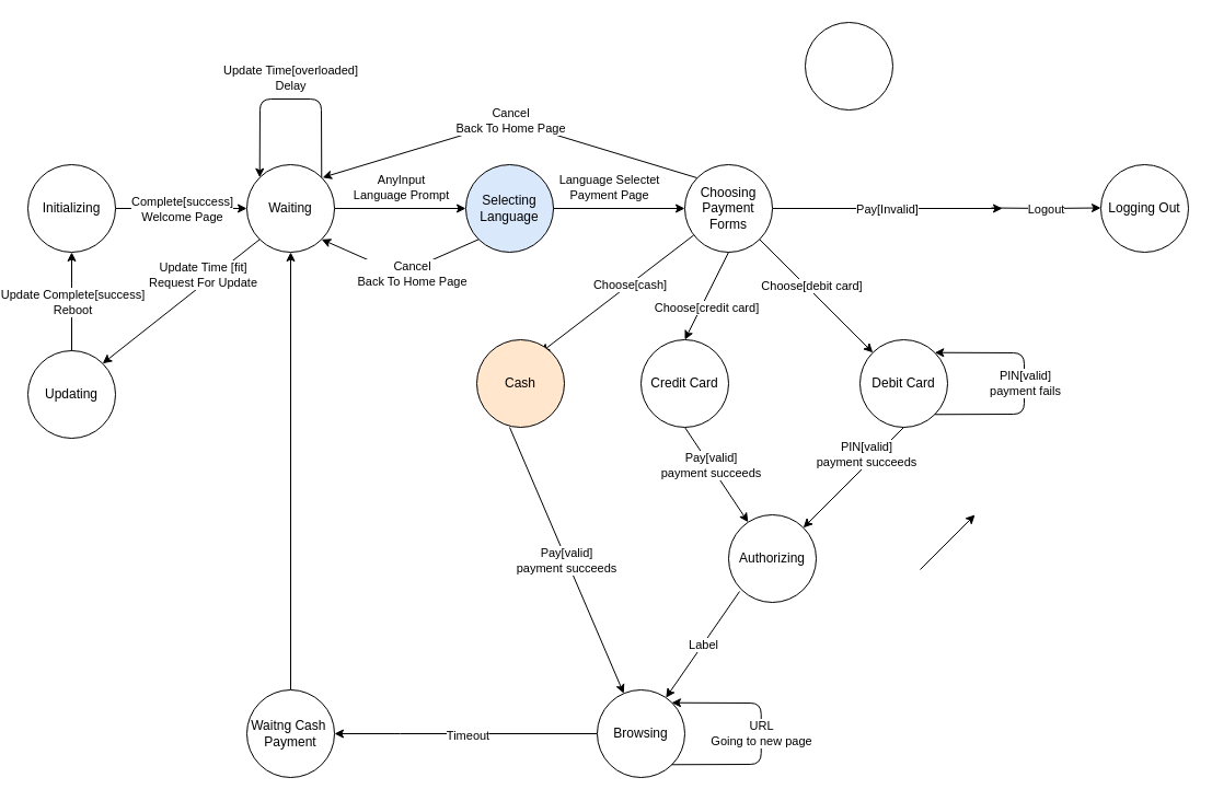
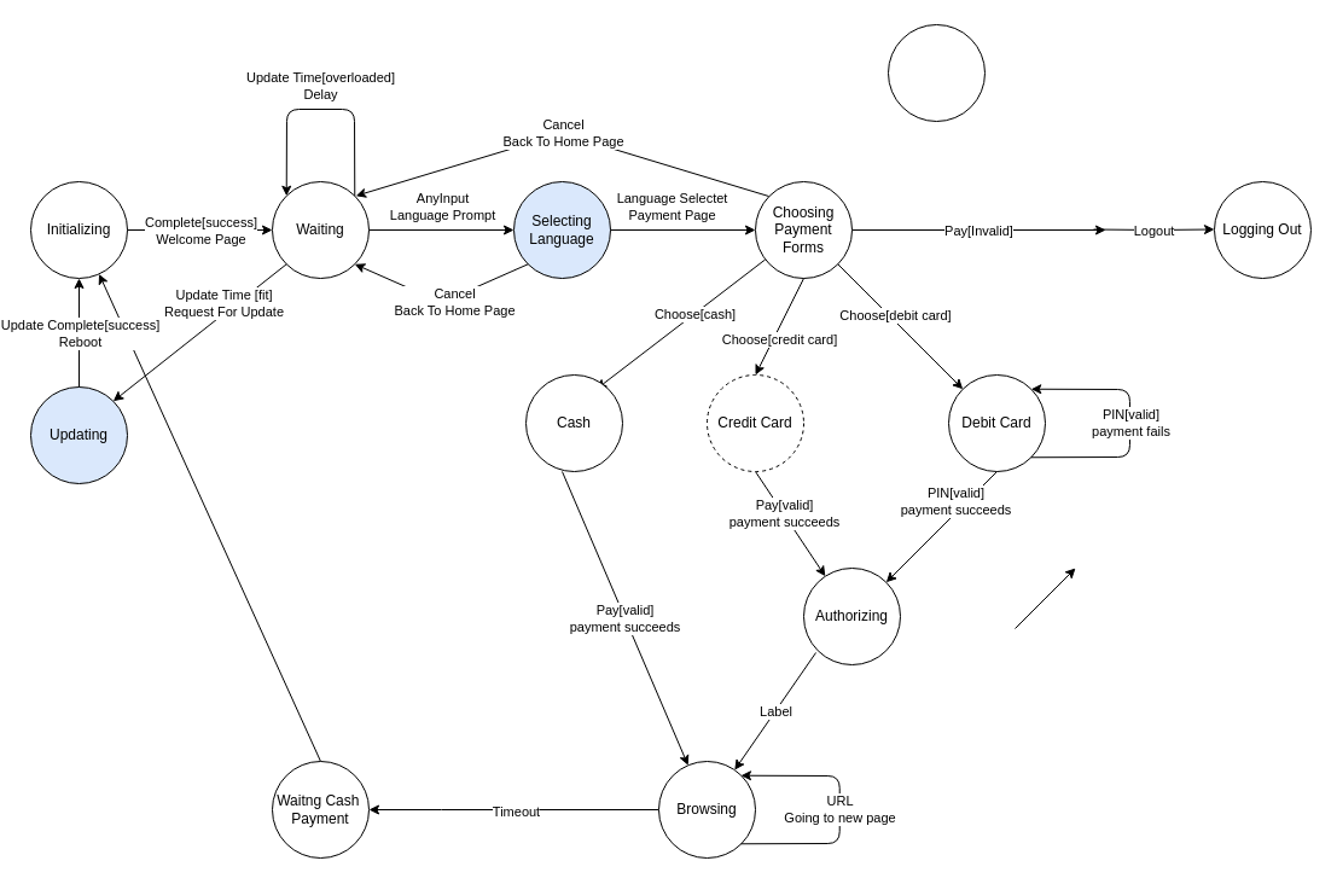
- <mxCell id="14" value="Cash" style="ellipse;whiteSpace=wrap;html=1;aspect=fixed;fillColor=#ffe6cc;" parent="1" vertex="1"><mxGeometry x="430" y="310" width="80" height="80" as="geometry" /></mxCell>
+ <mxCell id="14" value="Cash" style="ellipse;whiteSpace=wrap;html=1;aspect=fixed;" parent="1" vertex="1"><mxGeometry x="430" y="310" width="80" height="80" as="geometry" /></mxCell>
- <mxCell id="17" value="Credit Card" style="ellipse;whiteSpace=wrap;html=1;aspect=fixed;" parent="1" vertex="1"><mxGeometry x="580" y="310" width="80" height="80" as="geometry" /></mxCell>
+ <mxCell id="17" value="Credit Card" style="ellipse;whiteSpace=wrap;html=1;aspect=fixed;dashed=1;" parent="1" vertex="1"><mxGeometry x="580" y="310" width="80" height="80" as="geometry" /></mxCell>
- <mxCell id="43" value="Updating" style="ellipse;whiteSpace=wrap;html=1;aspect=fixed;" parent="1" vertex="1"><mxGeometry y="320" width="80" height="80" as="geometry" x="20" /></mxCell>
+ <mxCell id="43" value="Updating" style="ellipse;whiteSpace=wrap;html=1;aspect=fixed;fillColor=#dae8fc;" parent="1" vertex="1"><mxGeometry y="320" width="80" height="80" as="geometry" x="20" /></mxCell>
- <mxCell id="24" value="" style="endArrow=classic;html=1;exitX=0.5;exitY=0;exitDx=0;exitDy=0;entryX=0.5;entryY=1;entryDx=0;entryDy=0;" parent="1" source="41" target="23" edge="1"><mxGeometry width="50" height="50" relative="1" as="geometry"><mxPoint x="180" y="560" as="sourcePoint" /><mxPoint x="260" y="240" as="targetPoint" /></mxGeometry></mxCell>
+ <mxCell id="24" value="" style="endArrow=classic;html=1;exitX=0.5;exitY=0;exitDx=0;exitDy=0;" parent="1" source="41" target="2" edge="1"><mxGeometry width="50" height="50" relative="1" as="geometry"><mxPoint x="180" y="560" as="sourcePoint" /><mxPoint x="260" y="240" as="targetPoint" /></mxGeometry></mxCell>
